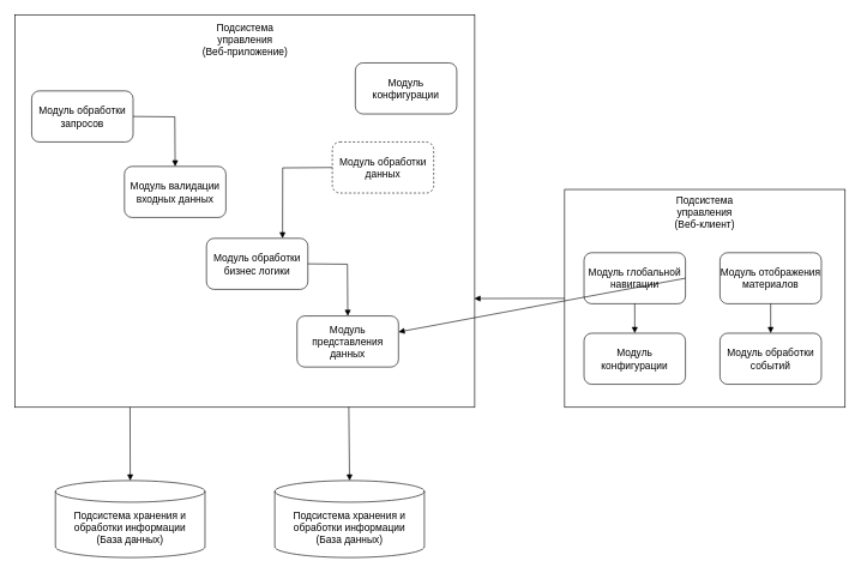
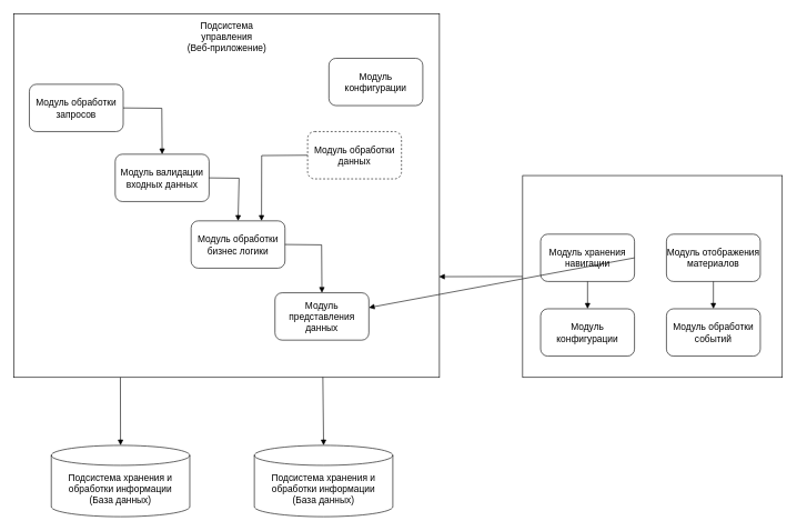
+ <mxCell id="11" value="" style="endArrow=block;html=1;rounded=0;endFill=1;exitX=1;exitY=0.5;exitDx=0;exitDy=0;entryX=0.5;entryY=0;entryDx=0;entryDy=0;" edge="1" parent="1" source="9" target="8"><mxGeometry width="50" height="50" relative="1" as="geometry"><mxPoint x="895" y="142" as="sourcePoint" /><mxPoint x="945" y="92" as="targetPoint" /><Array as="points"><mxPoint x="358" y="267" /></Array></mxGeometry></mxCell>
- <mxCell id="16" value="&lt;font style=&quot;font-size: 14px;&quot;&gt;Подсистема управления&lt;/font&gt;&lt;div&gt;&lt;font style=&quot;font-size: 14px;&quot;&gt;(Веб-клиент)&lt;/font&gt;&lt;/div&gt;" style="text;html=1;align=center;verticalAlign=middle;whiteSpace=wrap;rounded=0;movable=1;resizable=1;rotatable=1;deletable=1;editable=1;locked=0;connectable=1;" vertex="1" parent="1"><mxGeometry x="909" y="279" width="140" height="31" as="geometry" /></mxCell>
- <mxCell id="17" value="&lt;font style=&quot;font-size: 14px;&quot;&gt;Модуль глобальной навигации&lt;/font&gt;" style="rounded=1;whiteSpace=wrap;html=1;" vertex="1" parent="1"><mxGeometry x="811" y="351" width="141" height="71" as="geometry" /></mxCell>
+ <mxCell id="17" value="&lt;font style=&quot;font-size: 14px;&quot;&gt;Модуль хранения навигации&lt;/font&gt;" style="rounded=1;whiteSpace=wrap;html=1;" vertex="1" parent="1"><mxGeometry x="811" y="351" width="141" height="71" as="geometry" /></mxCell>
